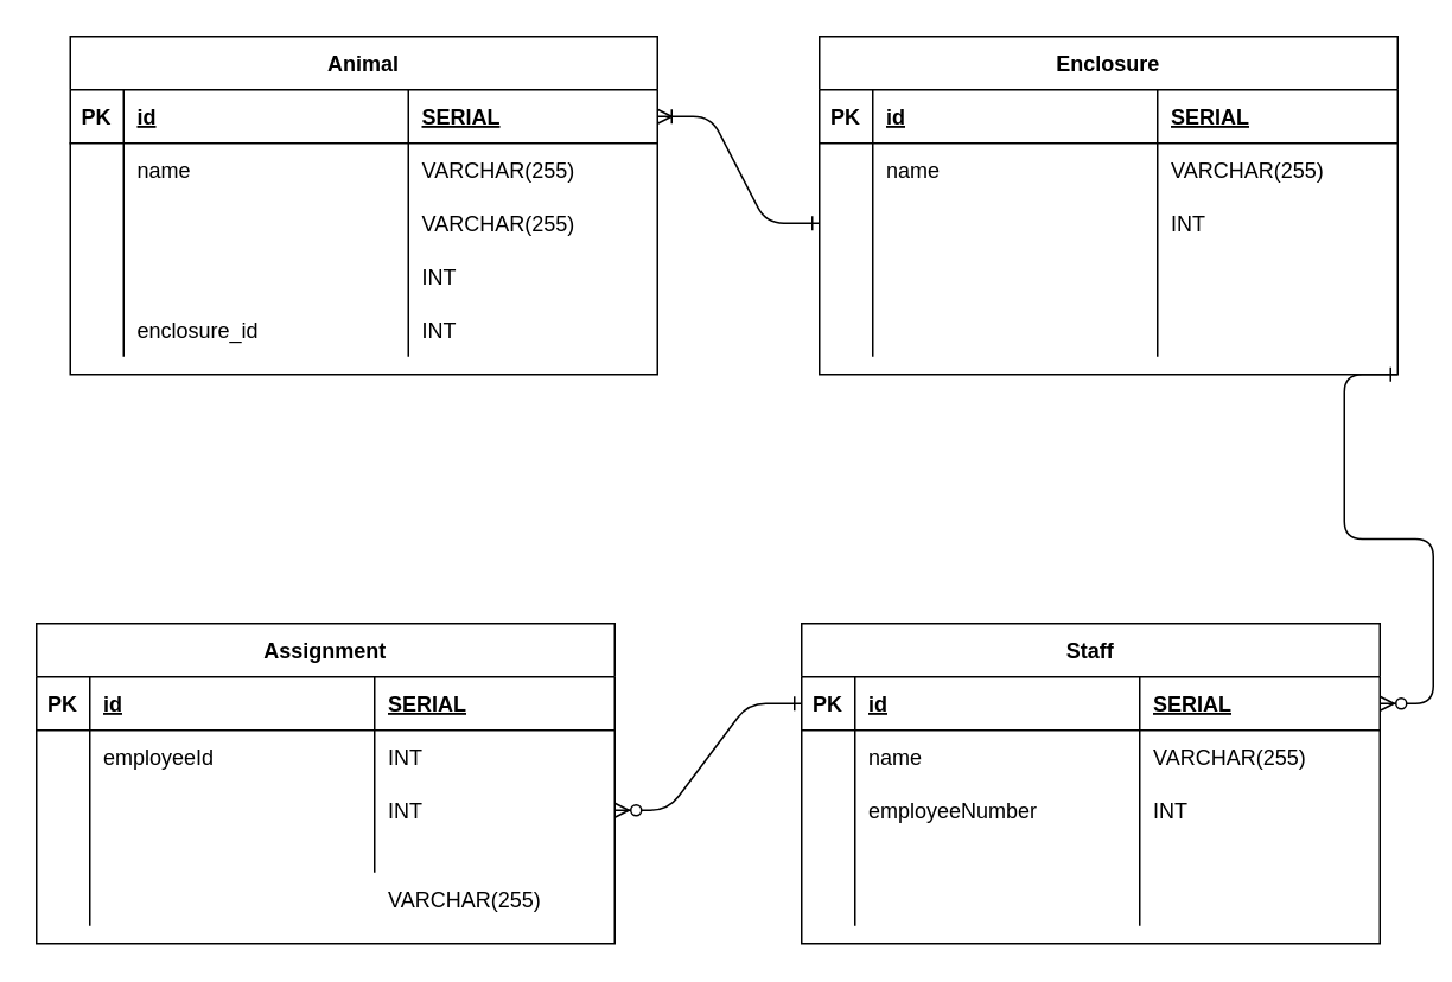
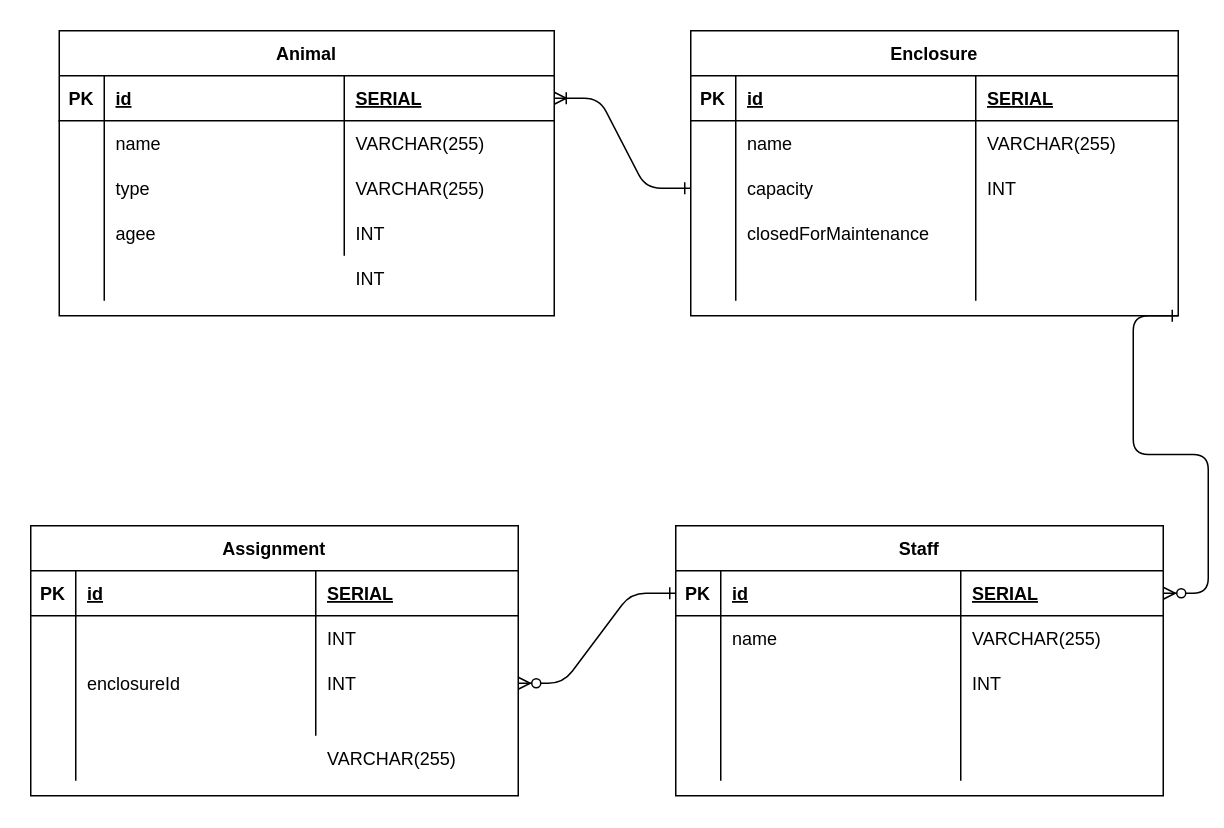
+ <mxCell id="15" value="type" style="shape=partialRectangle;overflow=hidden;connectable=0;fillColor=none;top=0;left=0;bottom=0;right=0;align=left;spacingLeft=6;" vertex="1" parent="13"><mxGeometry x="30" width="160" height="30" as="geometry"><mxRectangle width="160" height="30" as="alternateBounds" /></mxGeometry></mxCell>
+ <mxCell id="37" value="capacity" style="shape=partialRectangle;overflow=hidden;connectable=0;fillColor=none;top=0;left=0;bottom=0;right=0;align=left;spacingLeft=6;" vertex="1" parent="35"><mxGeometry x="30" width="160" height="30" as="geometry"><mxRectangle width="160" height="30" as="alternateBounds" /></mxGeometry></mxCell>
+ <mxCell id="19" value="agee" style="shape=partialRectangle;overflow=hidden;connectable=0;fillColor=none;top=0;left=0;bottom=0;right=0;align=left;spacingLeft=6;" vertex="1" parent="17"><mxGeometry x="30" width="160" height="30" as="geometry"><mxRectangle width="160" height="30" as="alternateBounds" /></mxGeometry></mxCell>
+ <mxCell id="41" value="closedForMaintenance" style="shape=partialRectangle;overflow=hidden;connectable=0;fillColor=none;top=0;left=0;bottom=0;right=0;align=left;spacingLeft=6;" vertex="1" parent="39"><mxGeometry x="30" width="160" height="30" as="geometry"><mxRectangle width="160" height="30" as="alternateBounds" /></mxGeometry></mxCell>
- <mxCell id="23" value="enclosure_id" style="shape=partialRectangle;overflow=hidden;connectable=0;fillColor=none;top=0;left=0;bottom=0;right=0;align=left;spacingLeft=6;" vertex="1" parent="21"><mxGeometry x="30" width="160" height="30" as="geometry"><mxRectangle width="160" height="30" as="alternateBounds" /></mxGeometry></mxCell>
- <mxCell id="74" value="employeeId" style="shape=partialRectangle;overflow=hidden;connectable=0;fillColor=none;top=0;left=0;bottom=0;right=0;align=left;spacingLeft=6;" vertex="1" parent="72"><mxGeometry x="30" width="160" height="30" as="geometry"><mxRectangle width="160" height="30" as="alternateBounds" /></mxGeometry></mxCell>
+ <mxCell id="78" value="enclosureId" style="shape=partialRectangle;overflow=hidden;connectable=0;fillColor=none;top=0;left=0;bottom=0;right=0;align=left;spacingLeft=6;" vertex="1" parent="76"><mxGeometry x="30" width="160" height="30" as="geometry"><mxRectangle width="160" height="30" as="alternateBounds" /></mxGeometry></mxCell>
- <mxCell id="57" value="employeeNumber" style="shape=partialRectangle;overflow=hidden;connectable=0;fillColor=none;top=0;left=0;bottom=0;right=0;align=left;spacingLeft=6;" vertex="1" parent="55"><mxGeometry x="30" width="160" height="30" as="geometry"><mxRectangle width="160" height="30" as="alternateBounds" /></mxGeometry></mxCell>
